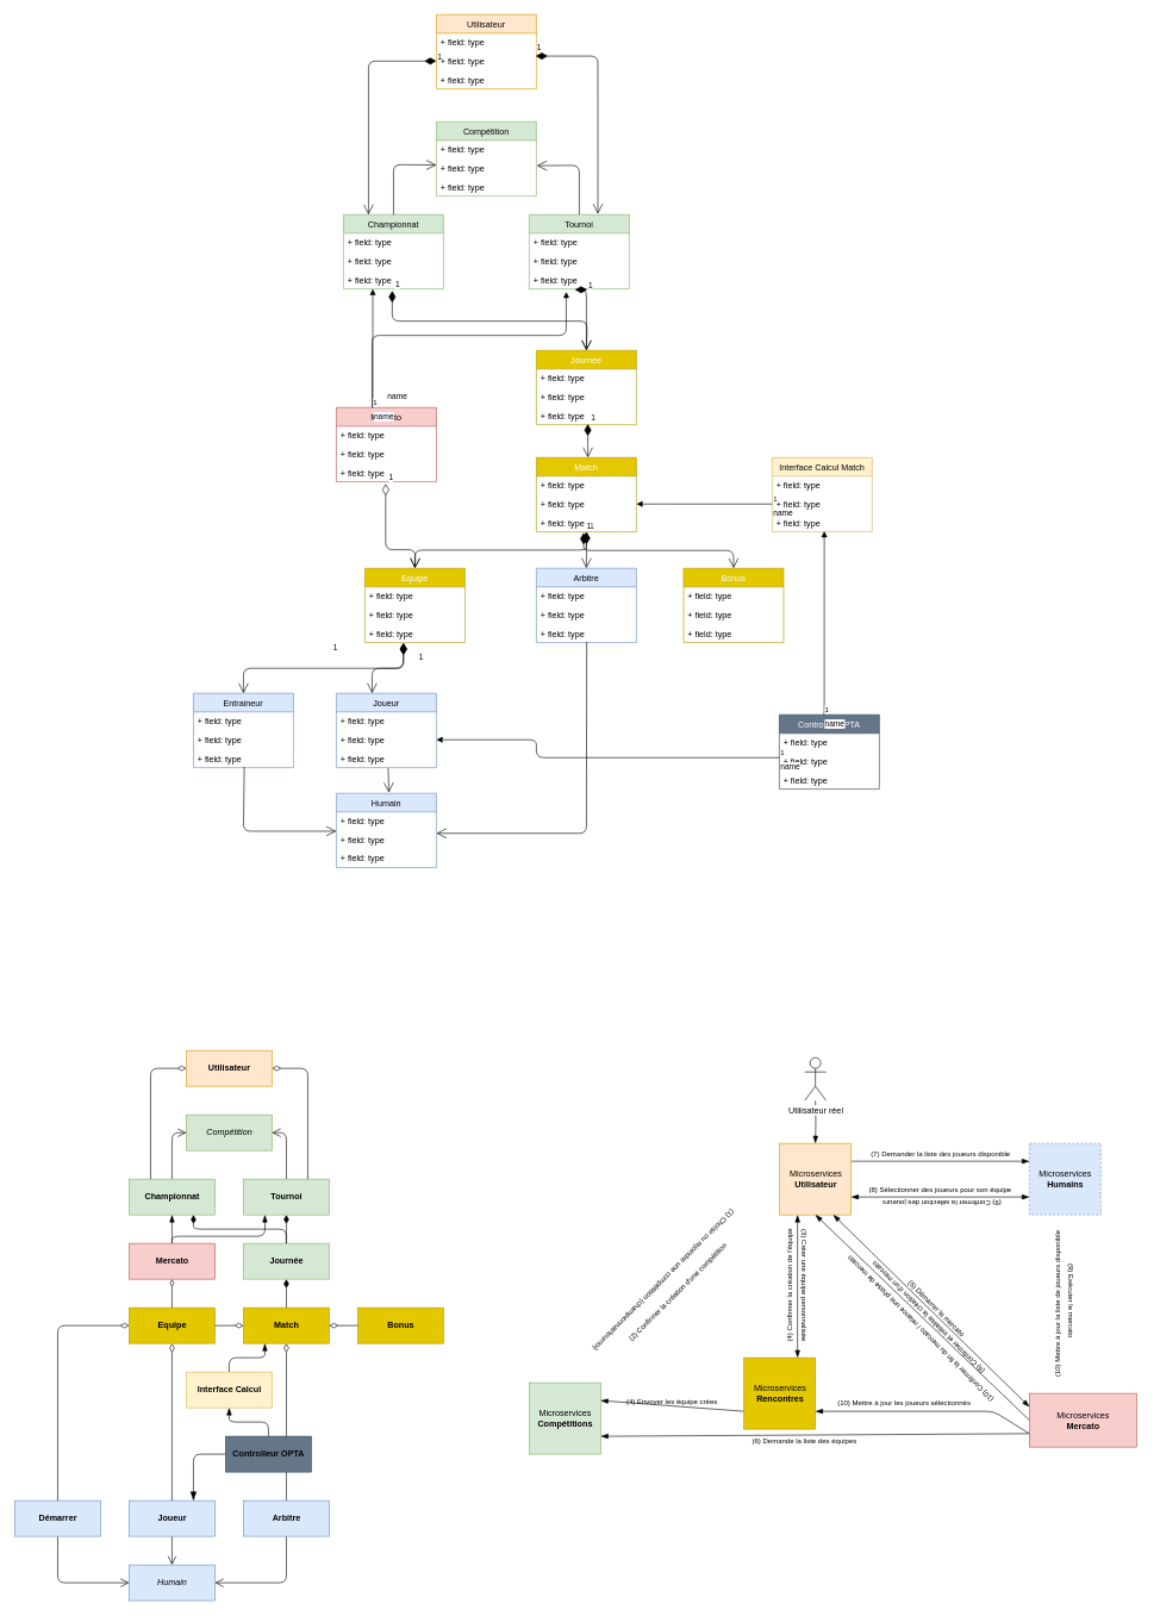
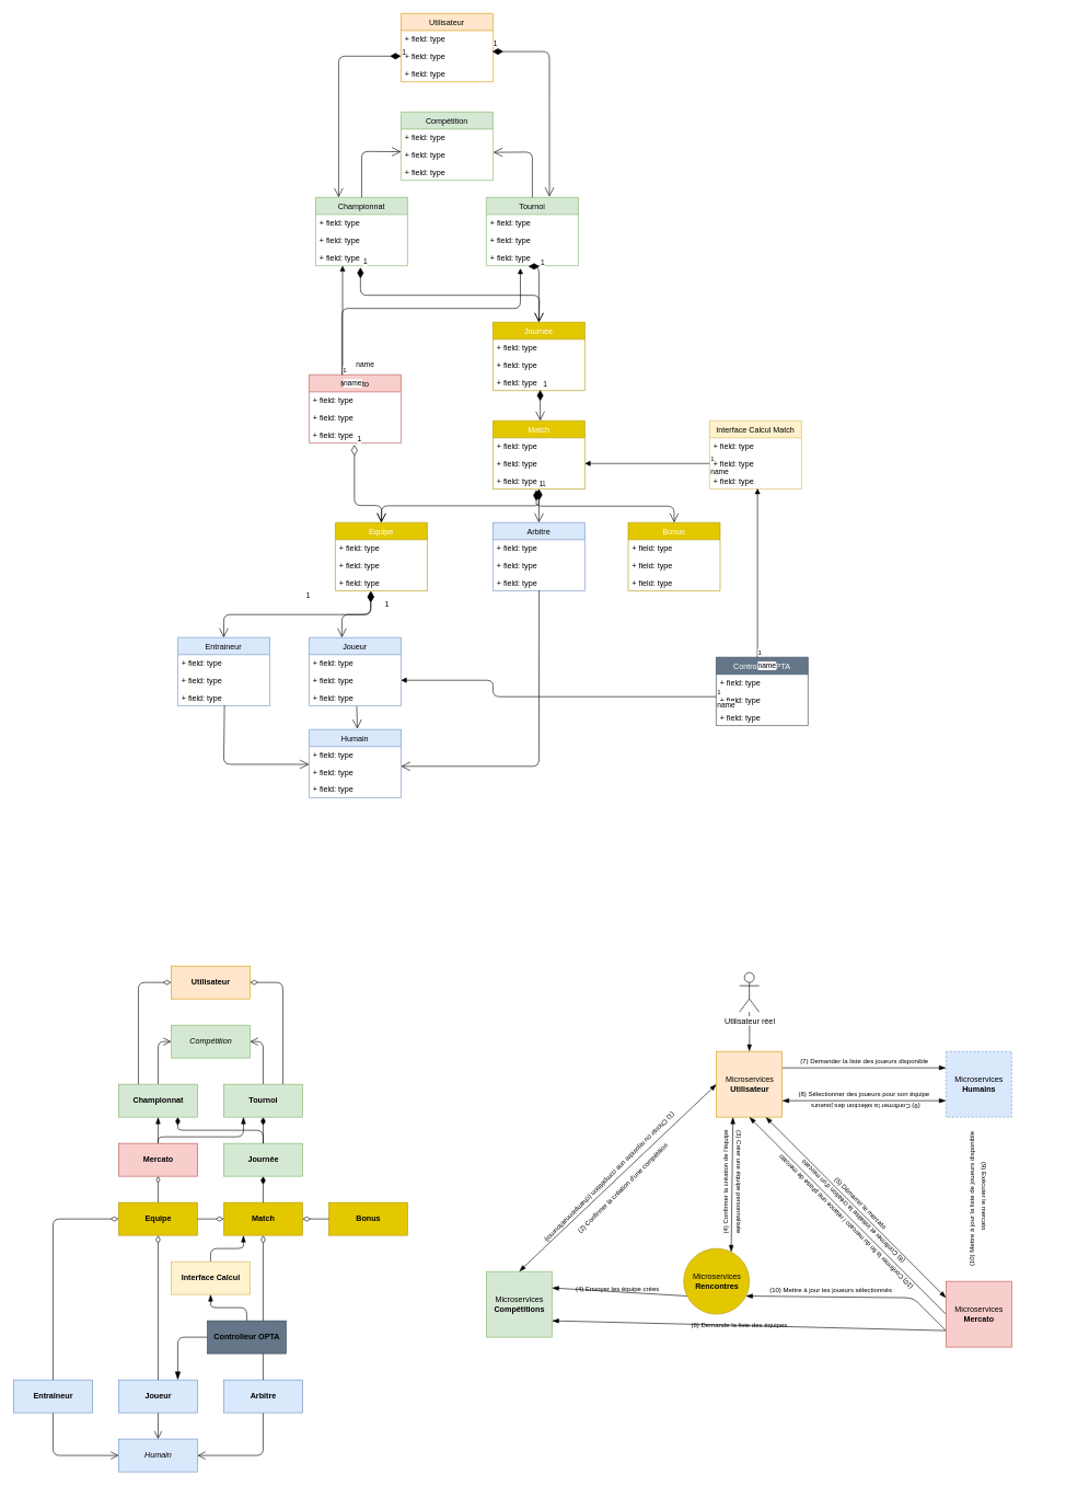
+ <mxCell id="126" style="rounded=1;orthogonalLoop=1;jettySize=auto;html=1;entryX=0.5;entryY=0;entryDx=0;entryDy=0;startArrow=blockThin;startFill=1;startSize=8;endArrow=blockThin;endFill=1;endSize=8;strokeWidth=1;fontColor=#000000;exitX=0;exitY=0.5;exitDx=0;exitDy=0;" edge="1" parent="1" source="129" target="130"><mxGeometry relative="1" as="geometry" /></mxCell>
- <mxCell id="133" value="&lt;span style=&quot;font-weight: normal&quot;&gt;Microservices&lt;/span&gt;&lt;br&gt;Rencontres" style="html=1;rounded=0;strokeColor=#B09500;fillColor=#e3c800;fontStyle=1;fontColor=#000000;" vertex="1" parent="1"><mxGeometry x="1040.5" y="1900" width="100" height="100" as="geometry" /></mxCell>
+ <mxCell id="133" value="&lt;span style=&quot;font-weight: normal&quot;&gt;Microservices&lt;/span&gt;&lt;br&gt;Rencontres" style="ellipse;html=1;strokeColor=#B09500;fillColor=#e3c800;fontStyle=1;fontColor=#000000;" vertex="1" parent="1"><mxGeometry x="1040.5" y="1900" width="100" height="100" as="geometry" /></mxCell>
- <mxCell id="140" value="&lt;span style=&quot;font-weight: normal&quot;&gt;Microservices&lt;/span&gt;&lt;br&gt;Mercato" style="html=1;rounded=0;strokeColor=#b85450;fillColor=#f8cecc;fontStyle=1" vertex="1" parent="1"><mxGeometry x="1440" y="1950" width="150" height="75" as="geometry" /></mxCell>
+ <mxCell id="140" value="&lt;span style=&quot;font-weight: normal&quot;&gt;Microservices&lt;/span&gt;&lt;br&gt;Mercato" style="html=1;rounded=0;strokeColor=#b85450;fillColor=#f8cecc;fontStyle=1" vertex="1" parent="1"><mxGeometry x="1440" y="1950" width="100" height="100" as="geometry" /></mxCell>
- <mxCell id="92" value="Démarrer" style="html=1;rounded=0;strokeColor=#6c8ebf;fillColor=#dae8fc;fontStyle=1" vertex="1" parent="1"><mxGeometry x="20" y="2100" width="120" height="50" as="geometry" /></mxCell>
+ <mxCell id="92" value="Entraîneur" style="html=1;rounded=0;strokeColor=#6c8ebf;fillColor=#dae8fc;fontStyle=1" vertex="1" parent="1"><mxGeometry x="20" y="2100" width="120" height="50" as="geometry" /></mxCell>
